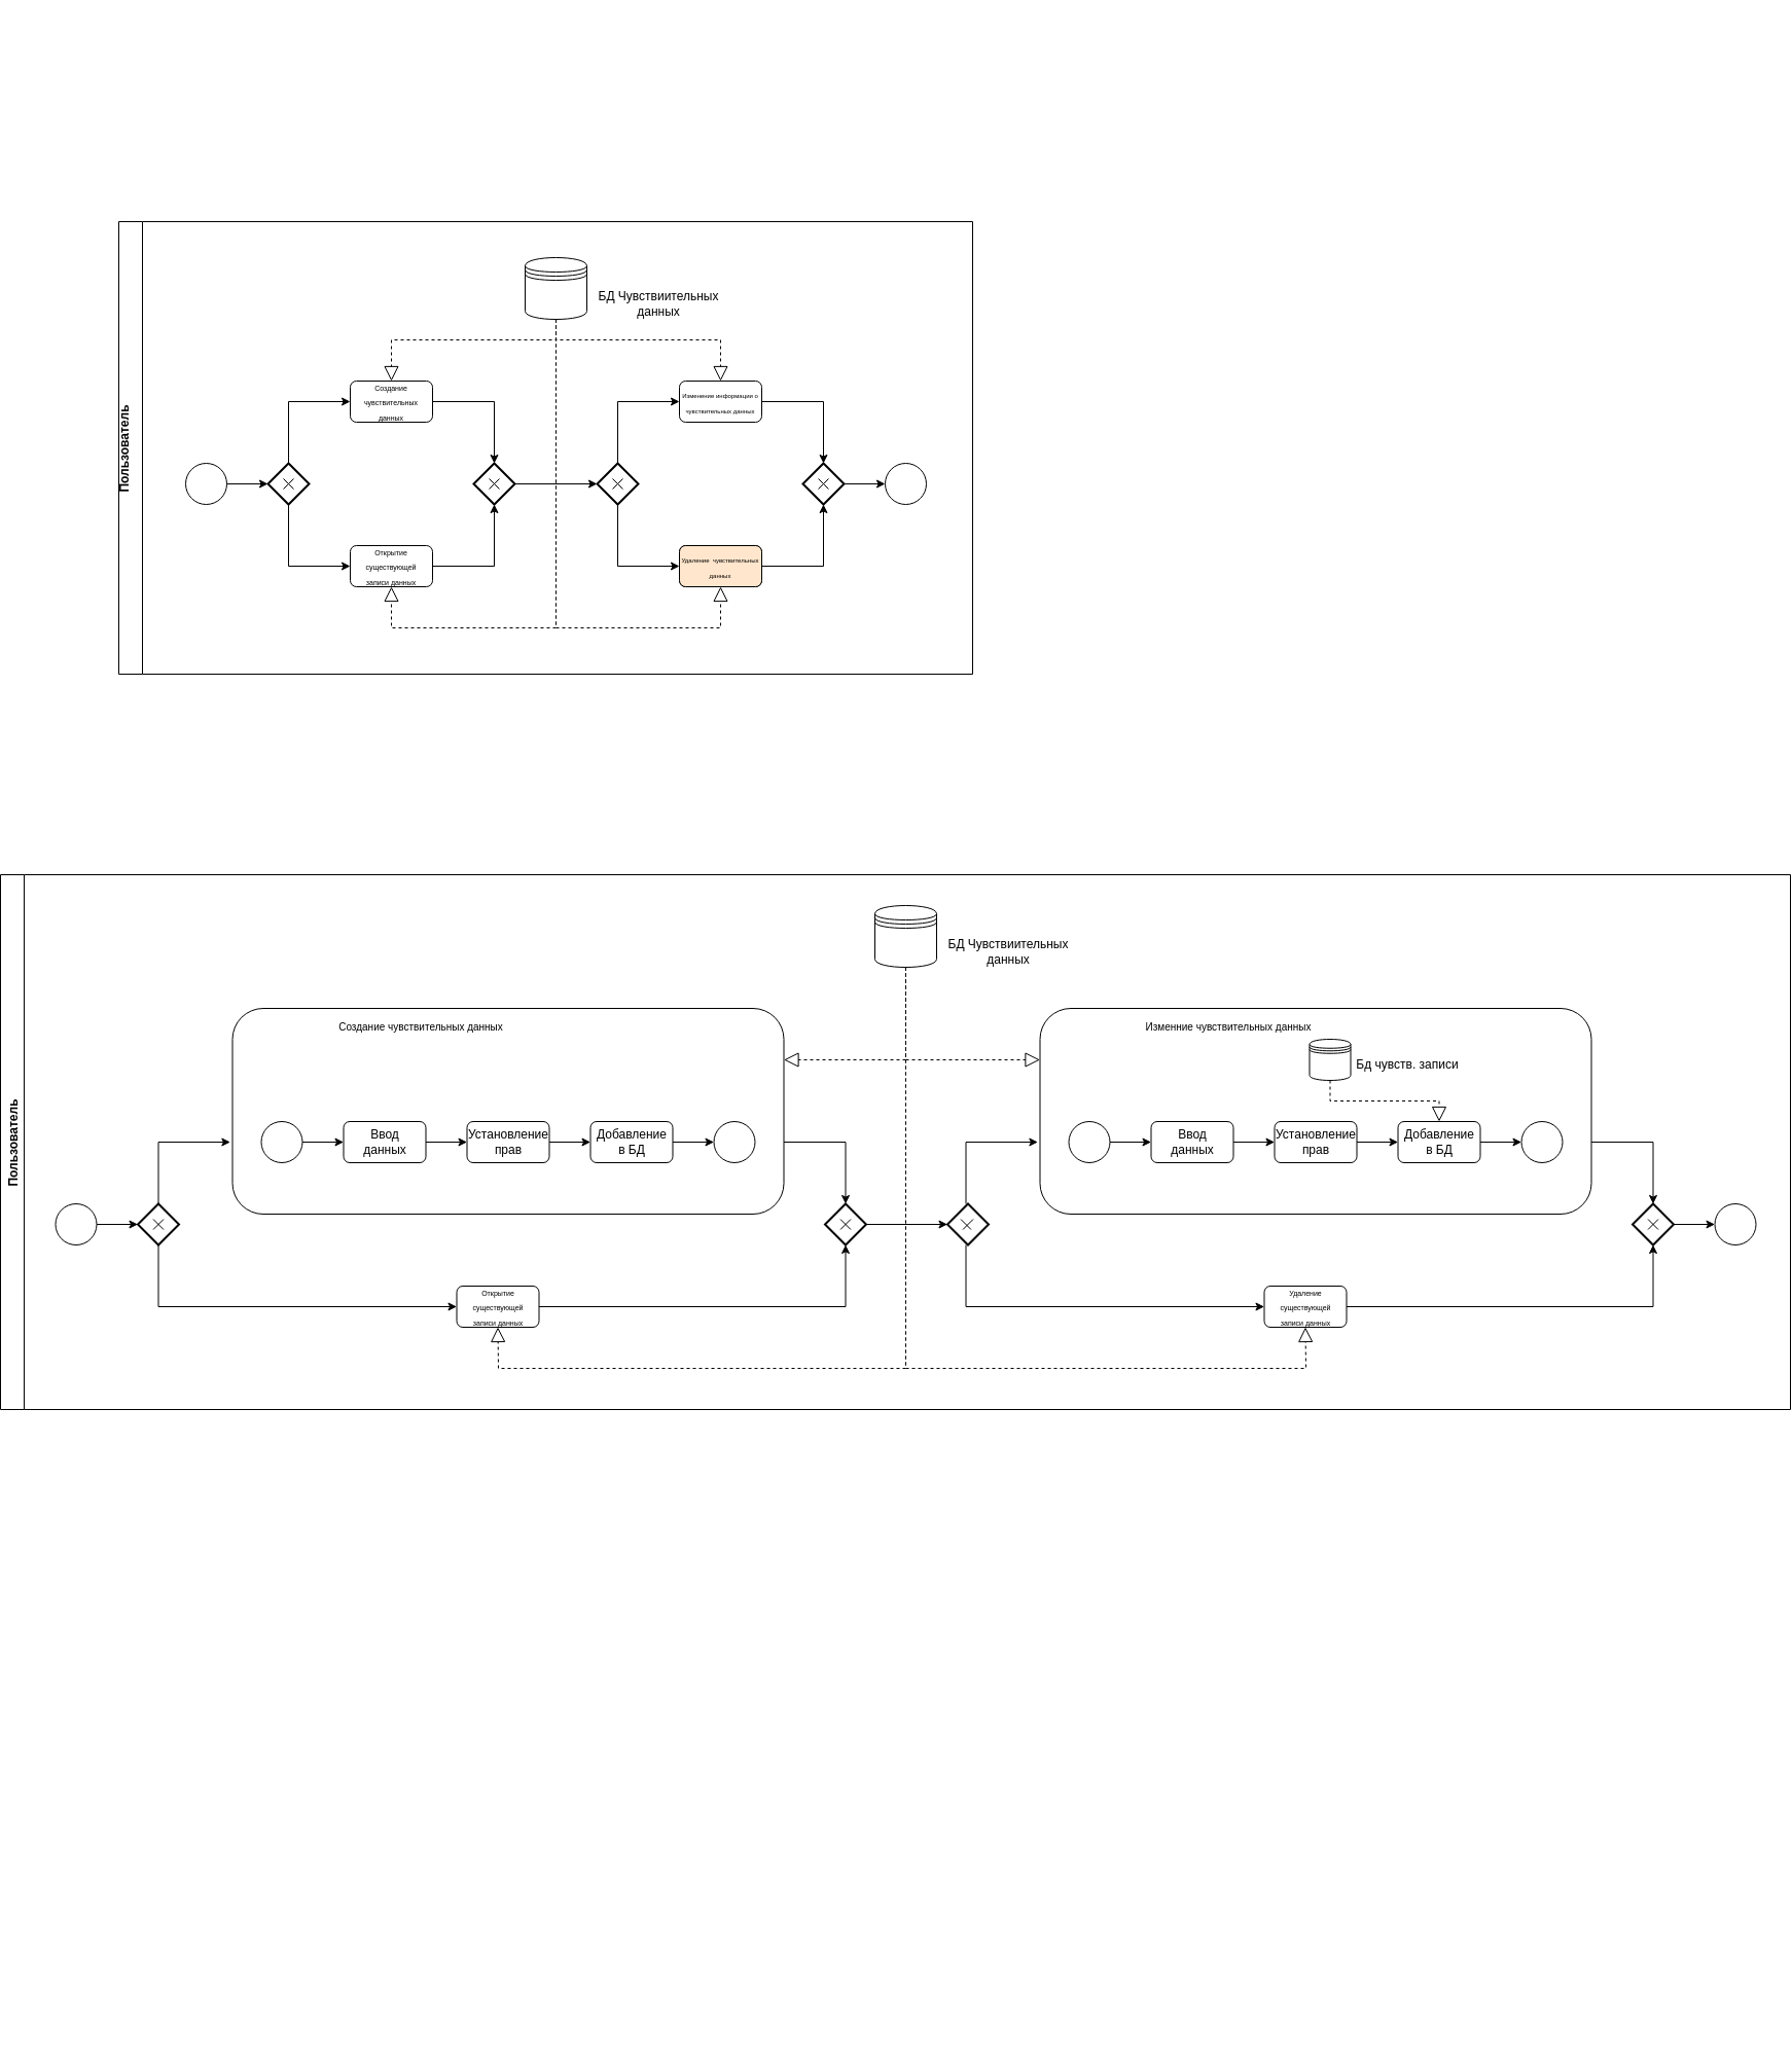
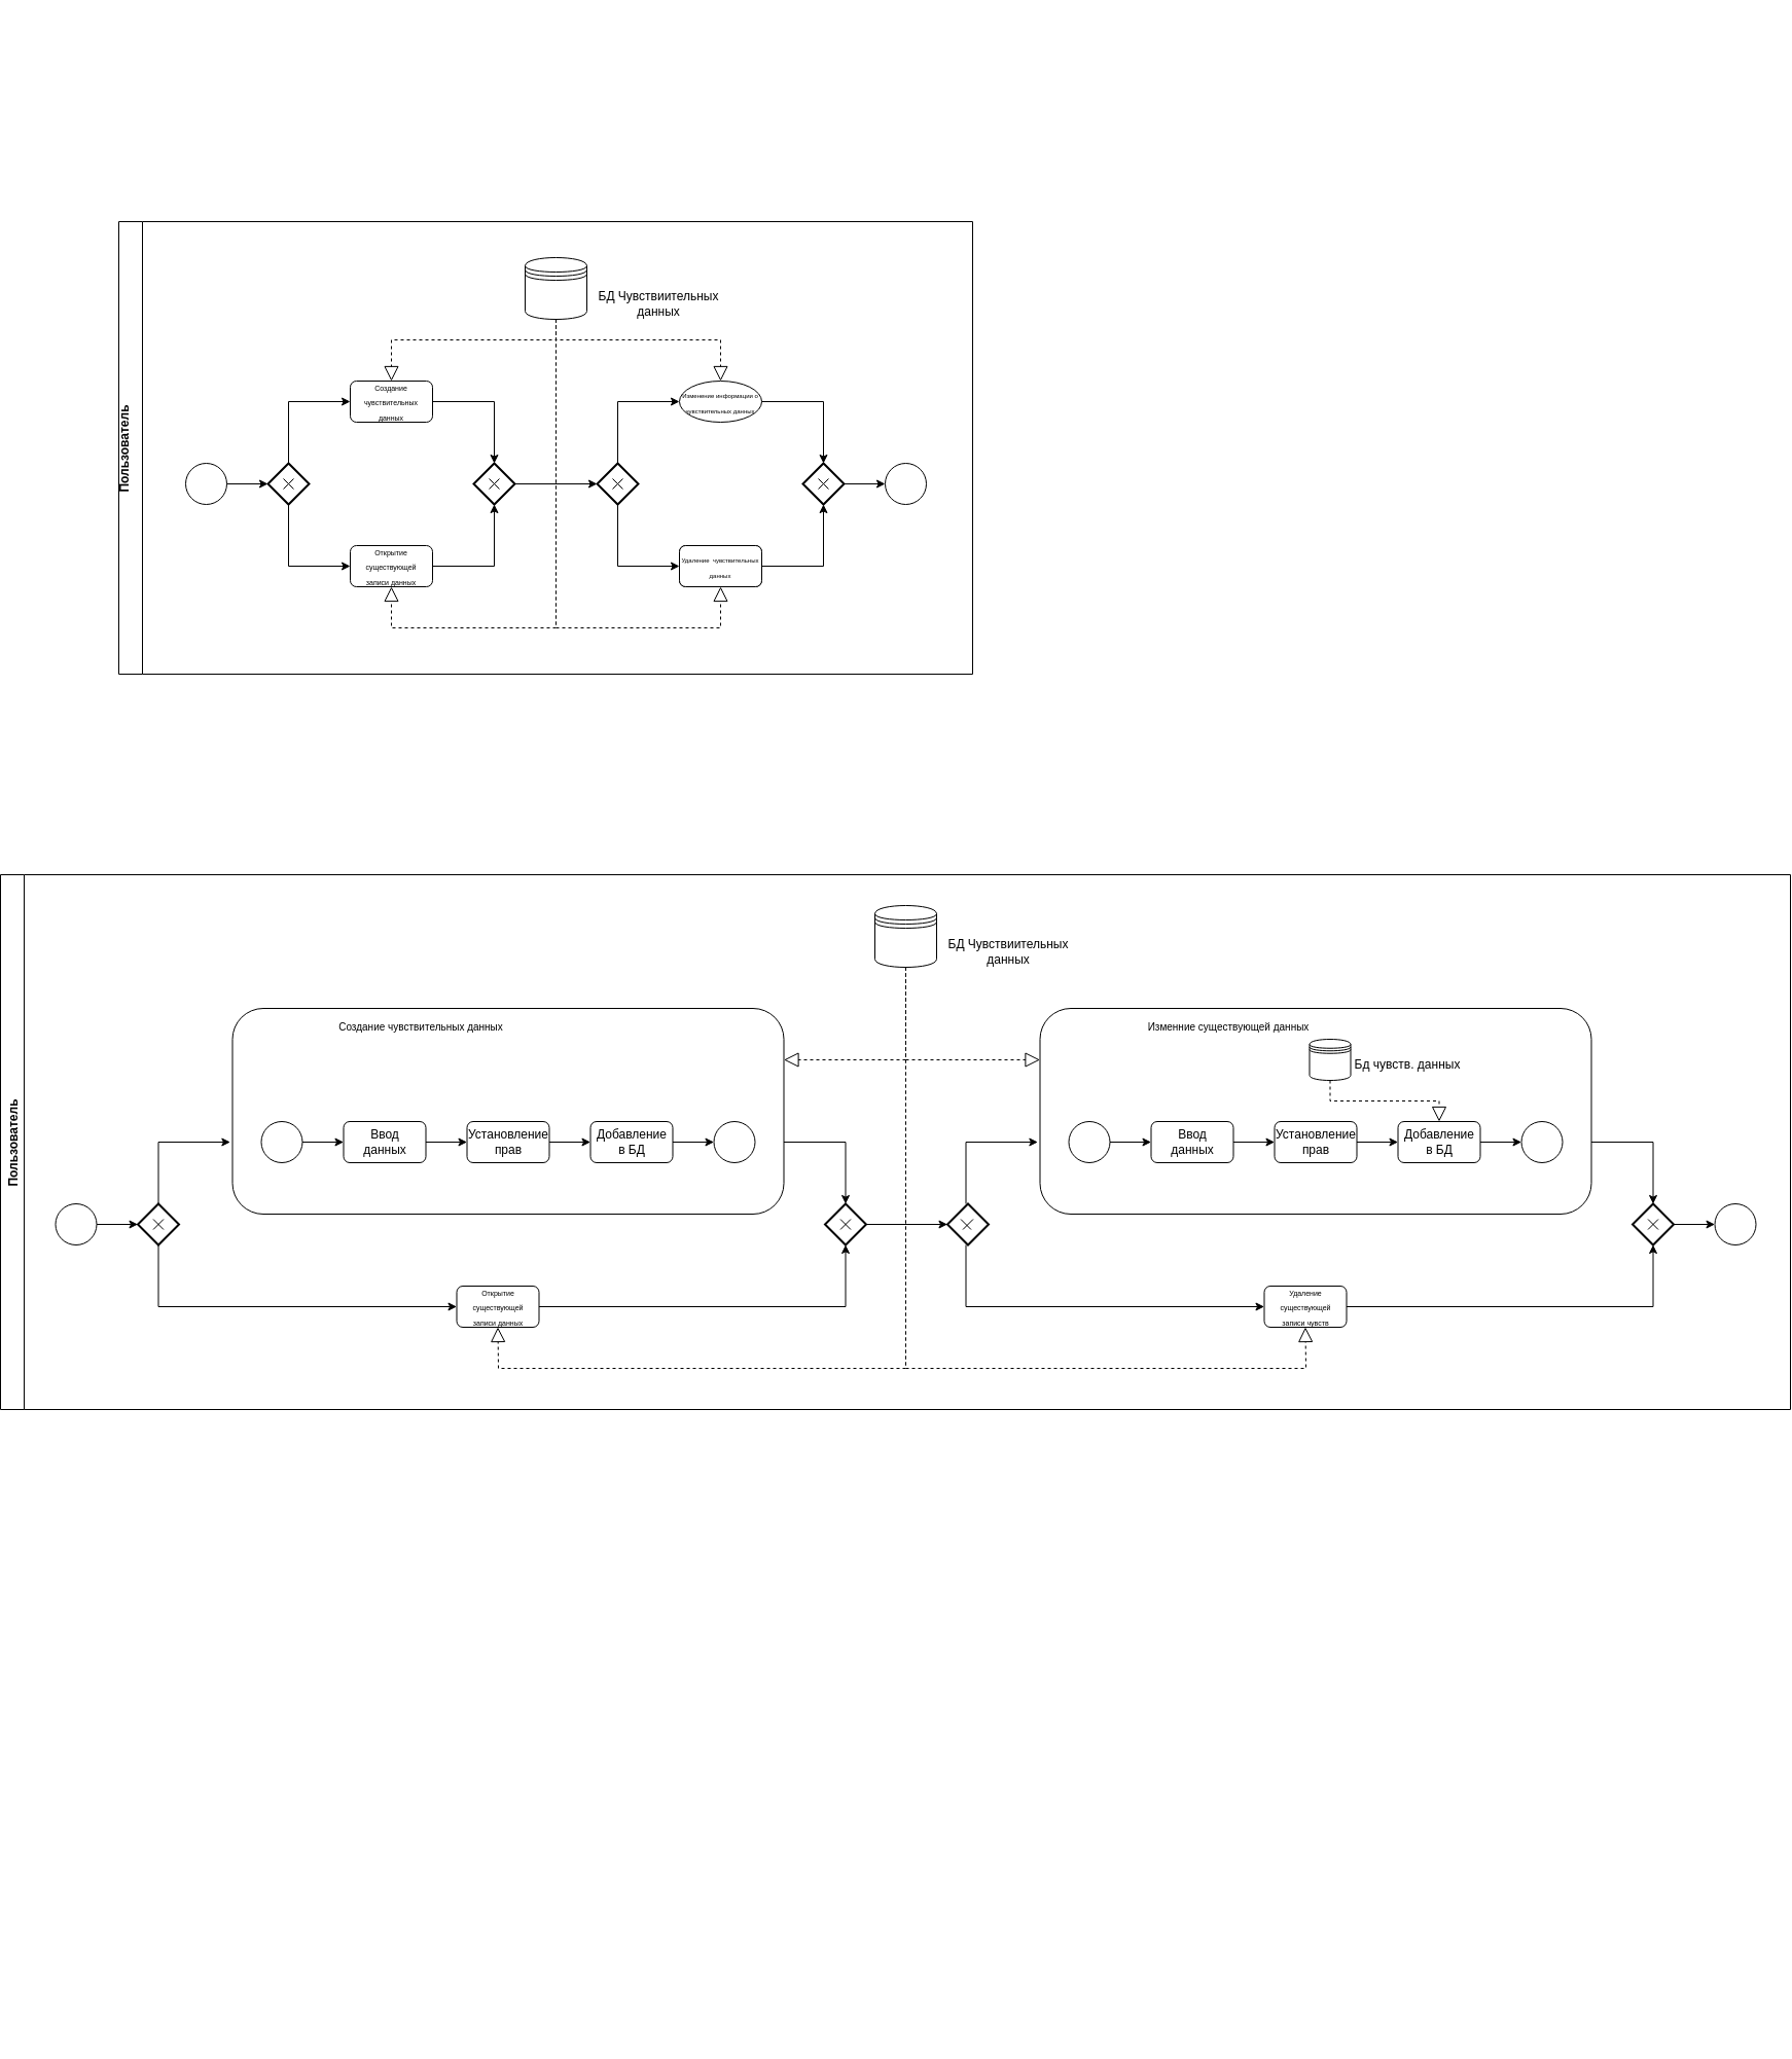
- <mxCell id="21" value="&lt;font style=&quot;font-size: 6px;&quot;&gt;Изменение информации о чувствительных данных&lt;br&gt;&lt;/font&gt;" style="rounded=1;whiteSpace=wrap;html=1;" vertex="1" parent="1"><mxGeometry x="627" y="370" width="80" height="40" as="geometry" /></mxCell>
+ <mxCell id="21" value="&lt;font style=&quot;font-size: 6px;&quot;&gt;Изменение информации о чувствительных данных&lt;br&gt;&lt;/font&gt;" style="ellipse;whiteSpace=wrap;html=1;" vertex="1" parent="1"><mxGeometry x="627" y="370" width="80" height="40" as="geometry" /></mxCell>
- <mxCell id="34" value="&lt;font style=&quot;font-size: 6px;&quot;&gt;Удаление&amp;nbsp; чувствительных данных&lt;br&gt;&lt;/font&gt;" style="rounded=1;whiteSpace=wrap;html=1;fillColor=#ffe6cc;" vertex="1" parent="1"><mxGeometry x="627" y="530" width="80" height="40" as="geometry" /></mxCell>
+ <mxCell id="34" value="&lt;font style=&quot;font-size: 6px;&quot;&gt;Удаление&amp;nbsp; чувствительных данных&lt;br&gt;&lt;/font&gt;" style="rounded=1;whiteSpace=wrap;html=1;" vertex="1" parent="1"><mxGeometry x="627" y="530" width="80" height="40" as="geometry" /></mxCell>
- <mxCell id="91" value="&lt;font style=&quot;font-size: 10px;&quot;&gt;Изменние чувствительных данных&lt;/font&gt;" style="text;html=1;strokeColor=none;fillColor=none;align=center;verticalAlign=middle;whiteSpace=wrap;rounded=0;" vertex="1" parent="1"><mxGeometry x="1065.5" y="985" width="190" height="25" as="geometry" /></mxCell>
+ <mxCell id="91" value="&lt;font style=&quot;font-size: 10px;&quot;&gt;Изменние существующей данных&lt;/font&gt;" style="text;html=1;strokeColor=none;fillColor=none;align=center;verticalAlign=middle;whiteSpace=wrap;rounded=0;" vertex="1" parent="1"><mxGeometry x="1065.5" y="985" width="190" height="25" as="geometry" /></mxCell>
- <mxCell id="89" value="Бд чувств. записи" style="text;html=1;strokeColor=none;fillColor=none;align=center;verticalAlign=middle;whiteSpace=wrap;rounded=0;" vertex="1" parent="1"><mxGeometry x="1279.5" y="1020" width="110" height="30" as="geometry" /></mxCell>
+ <mxCell id="89" value="Бд чувств. данных" style="text;html=1;strokeColor=none;fillColor=none;align=center;verticalAlign=middle;whiteSpace=wrap;rounded=0;" vertex="1" parent="1"><mxGeometry x="1279.5" y="1020" width="110" height="30" as="geometry" /></mxCell>
- <mxCell id="98" value="&lt;font style=&quot;font-size: 7px;&quot;&gt;Удаление существующей записи данных&lt;/font&gt;" style="text;html=1;strokeColor=none;fillColor=none;align=center;verticalAlign=middle;whiteSpace=wrap;rounded=0;" vertex="1" parent="1"><mxGeometry x="1205.5" y="1257.5" width="60" height="25" as="geometry" /></mxCell>
+ <mxCell id="98" value="&lt;font style=&quot;font-size: 7px;&quot;&gt;Удаление существующей записи чувств&lt;/font&gt;" style="text;html=1;strokeColor=none;fillColor=none;align=center;verticalAlign=middle;whiteSpace=wrap;rounded=0;" vertex="1" parent="1"><mxGeometry x="1205.5" y="1257.5" width="60" height="25" as="geometry" /></mxCell>
